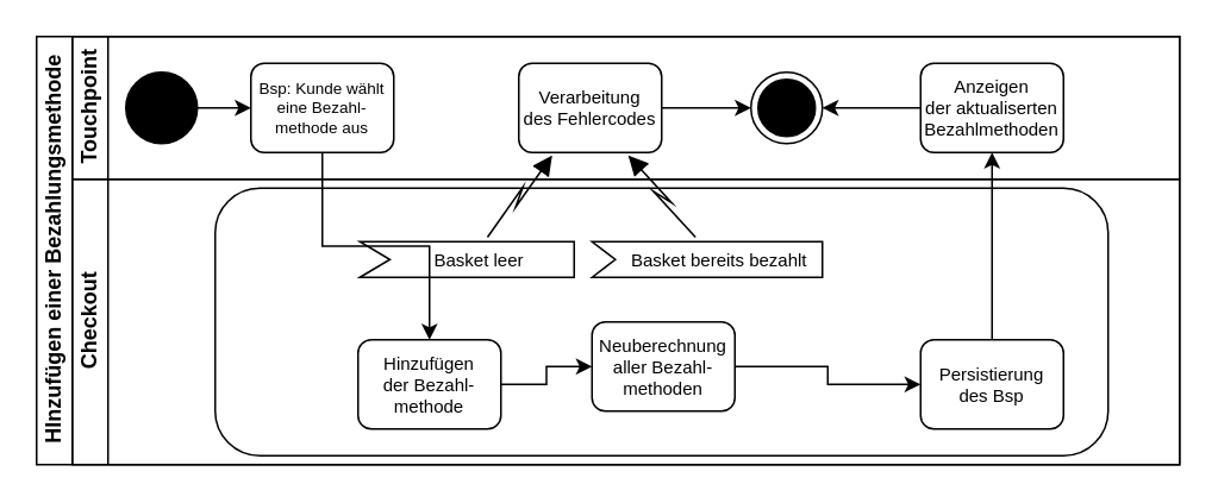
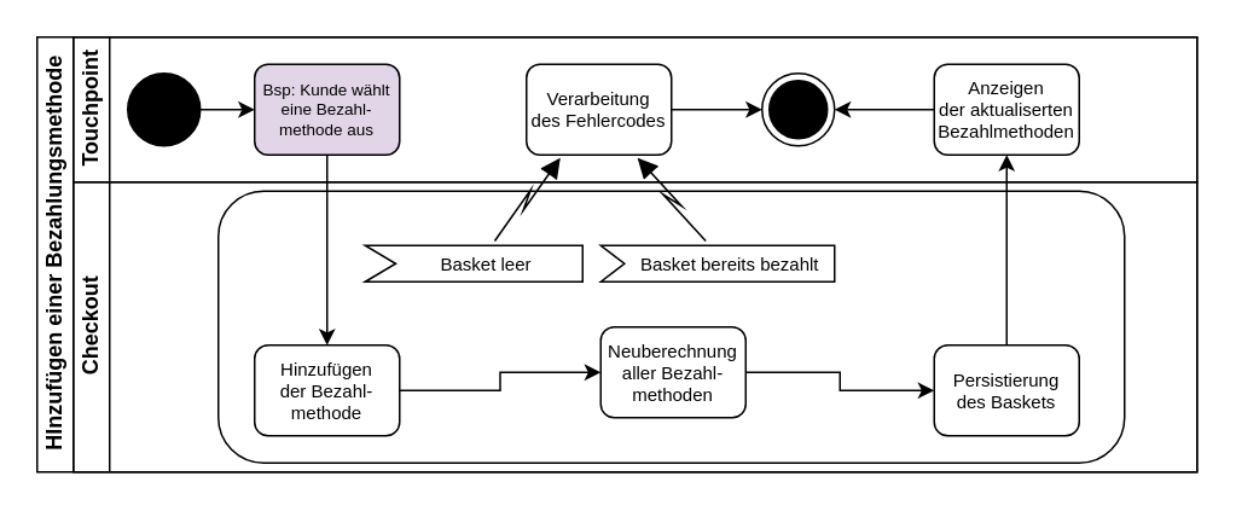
- <mxCell id="6" value="Bsp: Kunde wählt&#10;eine Bezahl-&#10;methode aus" style="rounded=1;fontFamily=Helvetica;fontSize=9;fontColor=#000000;align=center;strokeColor=#000000;fillColor=#FFFFFF;" parent="3" vertex="1"><mxGeometry x="100" y="15" width="80" height="50" as="geometry" /></mxCell>
+ <mxCell id="6" value="Bsp: Kunde wählt&#10;eine Bezahl-&#10;methode aus" style="rounded=1;fontFamily=Helvetica;fontSize=9;fontColor=#000000;align=center;strokeColor=#000000;fillColor=#e1d5e7;" parent="3" vertex="1"><mxGeometry x="100" y="15" width="80" height="50" as="geometry" /></mxCell>
- <mxCell id="18" value="Persistierung&#10;des Bsp" style="rounded=1;fontFamily=Helvetica;fontSize=10;fontColor=#000000;align=center;strokeColor=#000000;fillColor=#FFFFFF;" parent="12" vertex="1"><mxGeometry x="475" y="90" width="80" height="50" as="geometry" /></mxCell>
+ <mxCell id="18" value="Persistierung&#10;des Baskets" style="rounded=1;fontFamily=Helvetica;fontSize=10;fontColor=#000000;align=center;strokeColor=#000000;fillColor=#FFFFFF;" parent="12" vertex="1"><mxGeometry x="475" y="90" width="80" height="50" as="geometry" /></mxCell>
- <mxCell id="15" value="Hinzufügen&#10;der Bezahl-&#10;methode" style="rounded=1;fontFamily=Helvetica;fontSize=10;fontColor=#000000;align=center;strokeColor=#000000;fillColor=#FFFFFF;" parent="12" vertex="1"><mxGeometry x="160" y="90" width="80" height="50" as="geometry" /></mxCell>
+ <mxCell id="15" value="Hinzufügen&#10;der Bezahl-&#10;methode" style="rounded=1;fontFamily=Helvetica;fontSize=10;fontColor=#000000;align=center;strokeColor=#000000;fillColor=#FFFFFF;" parent="12" vertex="1"><mxGeometry x="100" y="90" width="80" height="50" as="geometry" /></mxCell>
